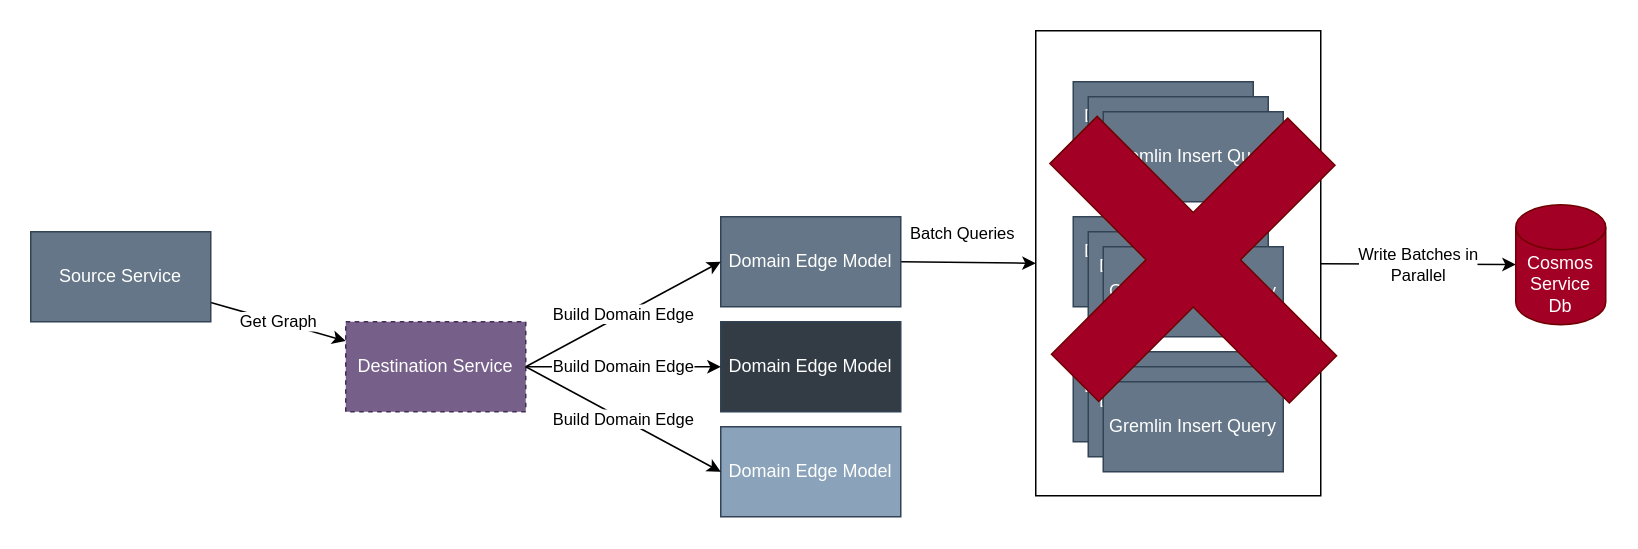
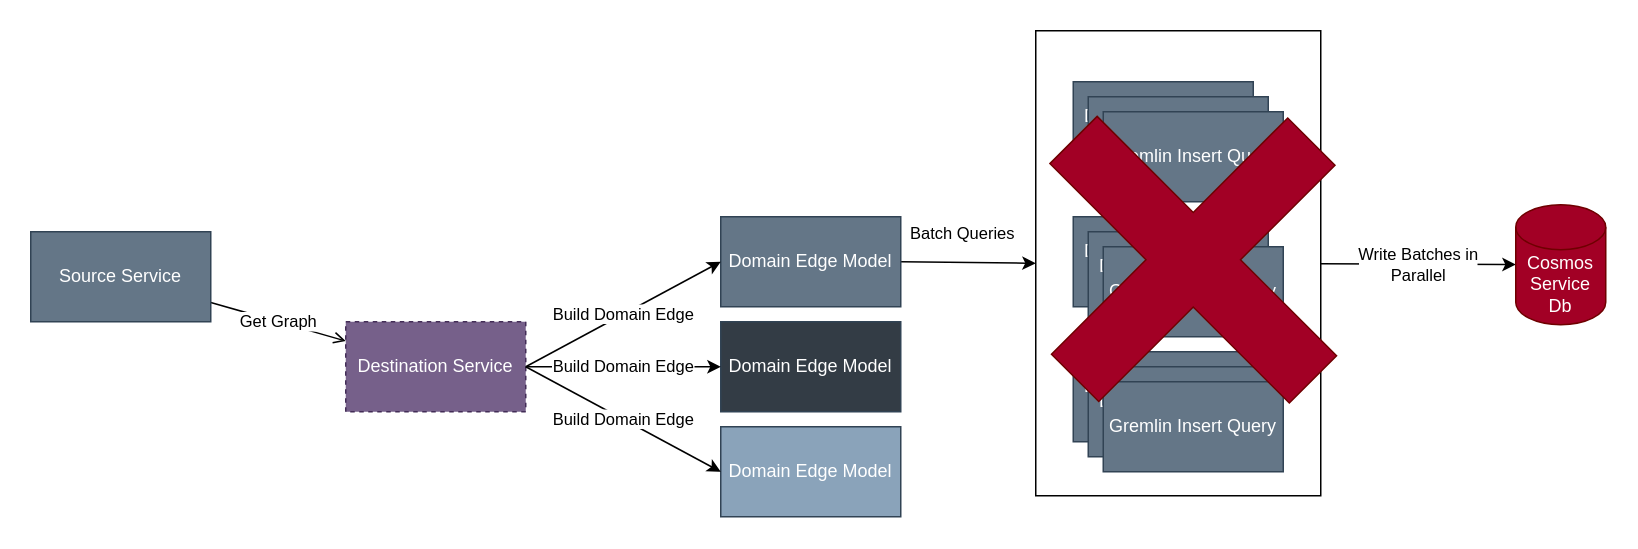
- <mxCell id="4" value="Get Graph" style="edgeStyle=none;html=1;" parent="1" source="5" target="6" edge="1"><mxGeometry relative="1" as="geometry" /></mxCell>
+ <mxCell id="4" value="Get Graph" style="edgeStyle=none;html=1;endArrow=open;" parent="1" source="5" target="6" edge="1"><mxGeometry relative="1" as="geometry" /></mxCell>
